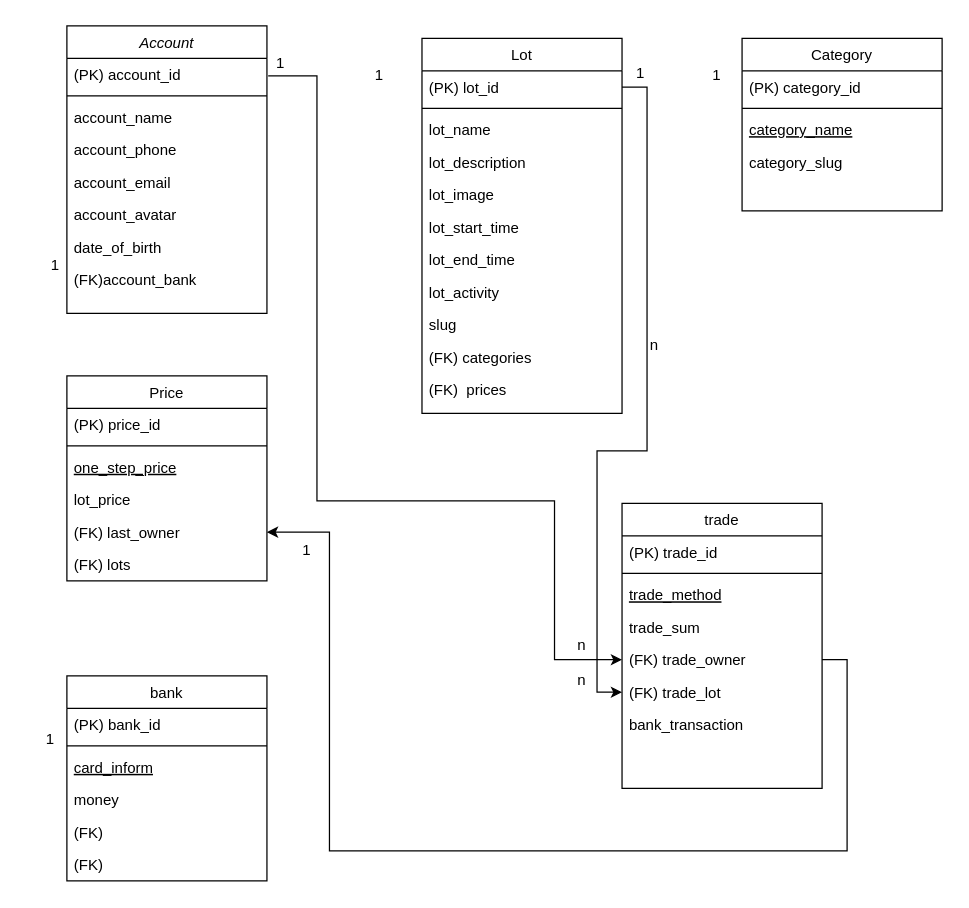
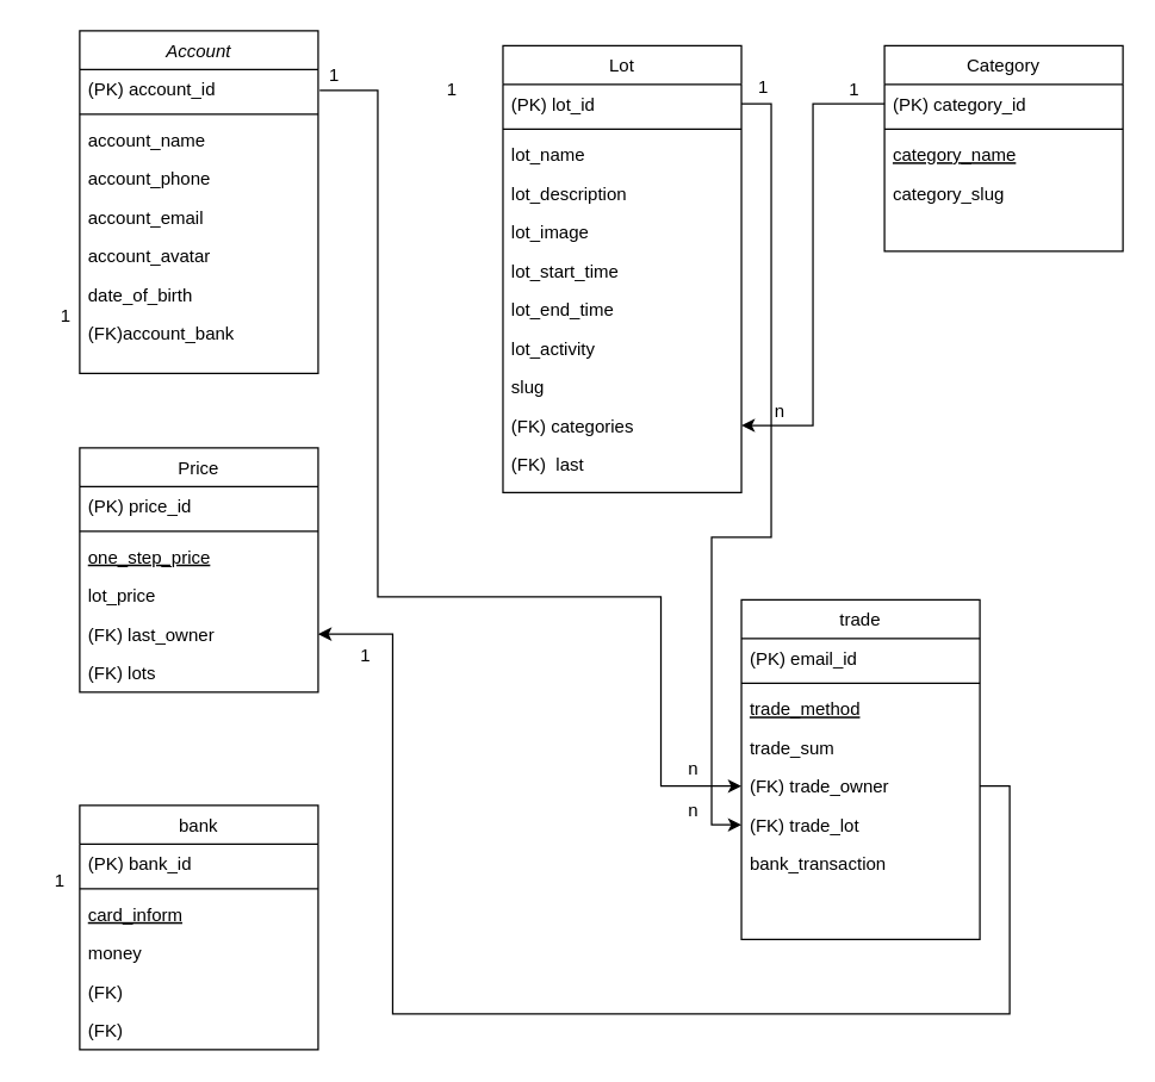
+ <mxCell id="28" style="edgeStyle=orthogonalEdgeStyle;rounded=0;orthogonalLoop=1;jettySize=auto;html=1;exitX=0;exitY=0.5;exitDx=0;exitDy=0;entryX=1;entryY=0.5;entryDx=0;entryDy=0;" edge="1" parent="1" source="12" target="26"><mxGeometry relative="1" as="geometry" /></mxCell>
- <mxCell id="27" value="(FK)  prices" style="text;align=left;verticalAlign=top;spacingLeft=4;spacingRight=4;overflow=hidden;rotatable=0;points=[[0,0.5],[1,0.5]];portConstraint=eastwest;" vertex="1" parent="16"><mxGeometry y="268" width="160" height="26" as="geometry" /></mxCell>
+ <mxCell id="27" value="(FK)  last" style="text;align=left;verticalAlign=top;spacingLeft=4;spacingRight=4;overflow=hidden;rotatable=0;points=[[0,0.5],[1,0.5]];portConstraint=eastwest;" vertex="1" parent="16"><mxGeometry y="268" width="160" height="26" as="geometry" /></mxCell>
- <mxCell id="52" value="(PK) trade_id" style="text;align=left;verticalAlign=top;spacingLeft=4;spacingRight=4;overflow=hidden;rotatable=0;points=[[0,0.5],[1,0.5]];portConstraint=eastwest;" vertex="1" parent="51"><mxGeometry y="26" width="160" height="26" as="geometry" /></mxCell>
+ <mxCell id="52" value="(PK) email_id" style="text;align=left;verticalAlign=top;spacingLeft=4;spacingRight=4;overflow=hidden;rotatable=0;points=[[0,0.5],[1,0.5]];portConstraint=eastwest;" vertex="1" parent="51"><mxGeometry y="26" width="160" height="26" as="geometry" /></mxCell>
